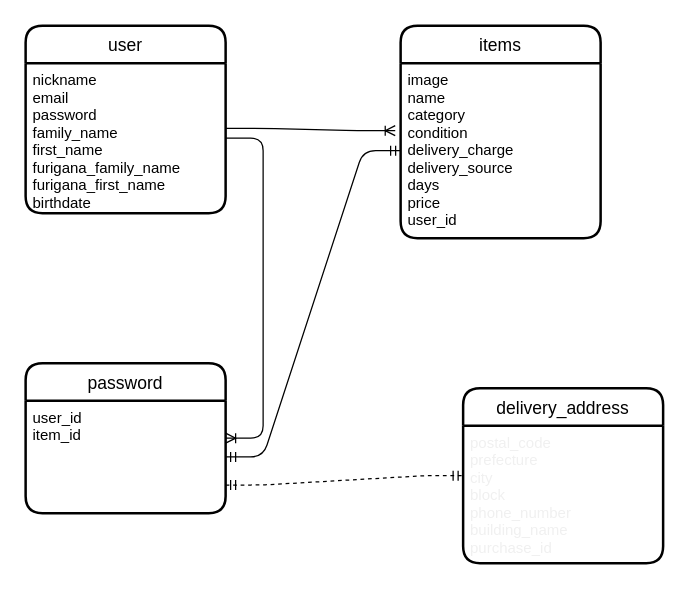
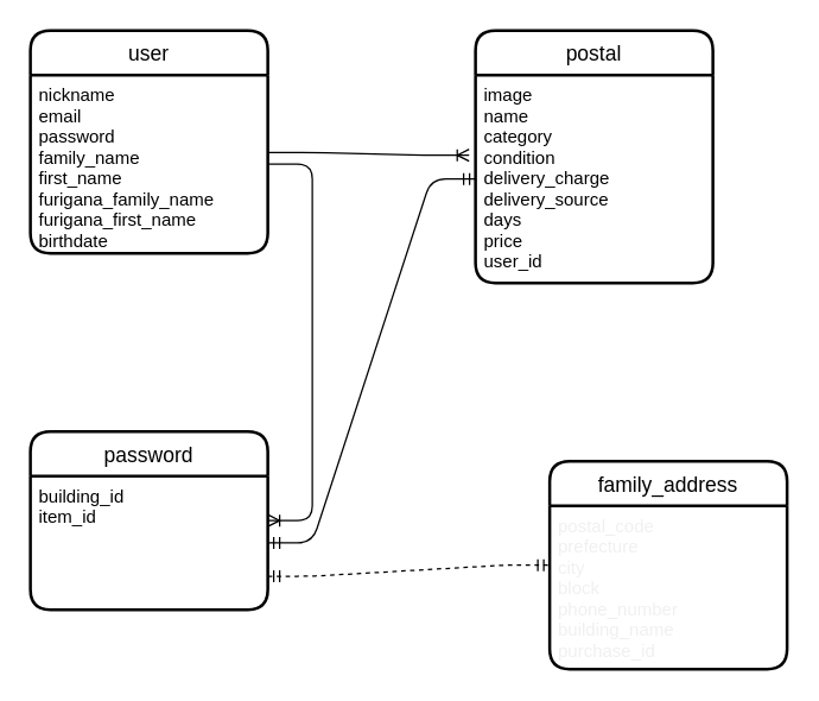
- <mxCell id="6" value="items" style="swimlane;childLayout=stackLayout;horizontal=1;startSize=30;horizontalStack=0;rounded=1;fontSize=14;fontStyle=0;strokeWidth=2;resizeParent=0;resizeLast=1;shadow=0;dashed=0;align=center;" parent="1" vertex="1"><mxGeometry x="320" y="20" width="160" height="170" as="geometry" /></mxCell>
+ <mxCell id="6" value="postal" style="swimlane;childLayout=stackLayout;horizontal=1;startSize=30;horizontalStack=0;rounded=1;fontSize=14;fontStyle=0;strokeWidth=2;resizeParent=0;resizeLast=1;shadow=0;dashed=0;align=center;" parent="1" vertex="1"><mxGeometry x="320" y="20" width="160" height="170" as="geometry" /></mxCell>
- <mxCell id="2" value="delivery_address" style="swimlane;childLayout=stackLayout;horizontal=1;startSize=30;horizontalStack=0;rounded=1;fontSize=14;fontStyle=0;strokeWidth=2;resizeParent=0;resizeLast=1;shadow=0;dashed=0;align=center;" parent="1" vertex="1"><mxGeometry x="370" y="310" width="160" height="140" as="geometry" /></mxCell>
+ <mxCell id="2" value="family_address" style="swimlane;childLayout=stackLayout;horizontal=1;startSize=30;horizontalStack=0;rounded=1;fontSize=14;fontStyle=0;strokeWidth=2;resizeParent=0;resizeLast=1;shadow=0;dashed=0;align=center;" parent="1" vertex="1"><mxGeometry x="370" y="310" width="160" height="140" as="geometry" /></mxCell>
- <mxCell id="5" value="user_id&#10;item_id" style="align=left;strokeColor=none;fillColor=none;spacingLeft=4;fontSize=12;verticalAlign=top;resizable=0;rotatable=0;part=1;" parent="4" vertex="1"><mxGeometry y="30" width="160" height="90" as="geometry" /></mxCell>
+ <mxCell id="5" value="building_id&#10;item_id" style="align=left;strokeColor=none;fillColor=none;spacingLeft=4;fontSize=12;verticalAlign=top;resizable=0;rotatable=0;part=1;" parent="4" vertex="1"><mxGeometry y="30" width="160" height="90" as="geometry" /></mxCell>
